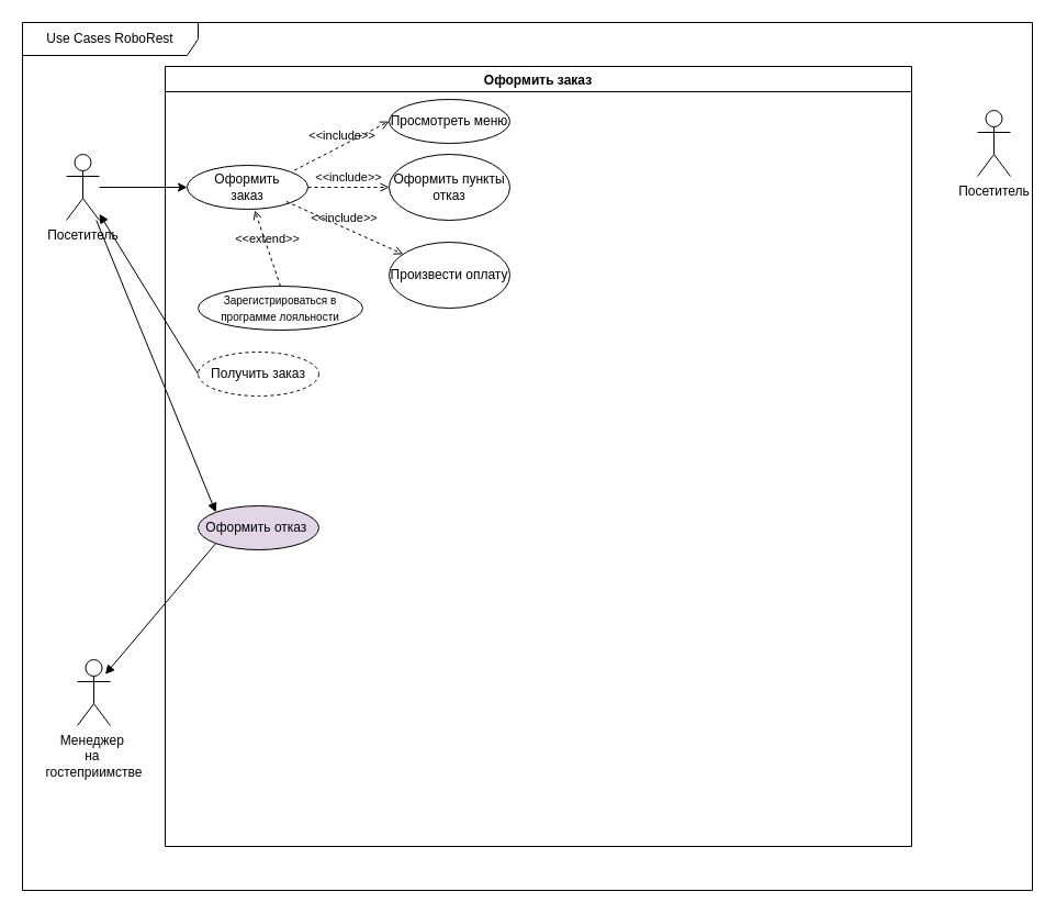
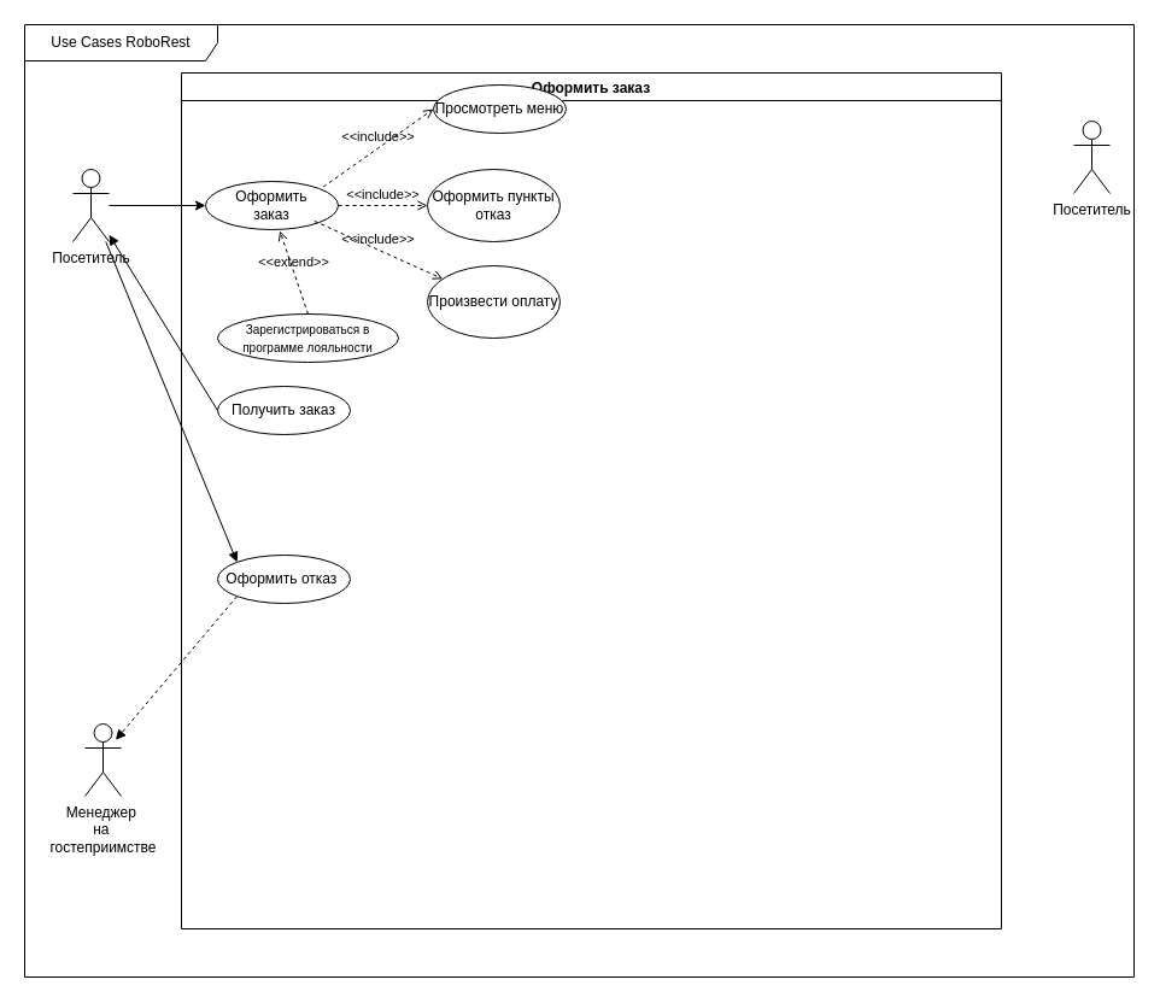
- <mxCell id="8" value="Просмотреть меню" style="ellipse;whiteSpace=wrap;html=1;" vertex="1" parent="5"><mxGeometry x="204" y="30" width="110" height="40" as="geometry" /></mxCell>
+ <mxCell id="8" value="Просмотреть меню" style="ellipse;whiteSpace=wrap;html=1;" vertex="1" parent="5"><mxGeometry x="209" y="10" width="110" height="40" as="geometry" /></mxCell>
- <mxCell id="15" value="Получить заказ" style="ellipse;whiteSpace=wrap;html=1;dashed=1;" vertex="1" parent="5"><mxGeometry x="30" y="260" width="110" height="40" as="geometry" /></mxCell>
+ <mxCell id="15" value="Получить заказ" style="ellipse;whiteSpace=wrap;html=1;" vertex="1" parent="5"><mxGeometry x="30" y="260" width="110" height="40" as="geometry" /></mxCell>
- <mxCell id="16" value="Оформить отказ&amp;nbsp;" style="ellipse;whiteSpace=wrap;html=1;fillColor=#e1d5e7;" vertex="1" parent="5"><mxGeometry x="30" y="400" width="110" height="40" as="geometry" /></mxCell>
+ <mxCell id="16" value="Оформить отказ&amp;nbsp;" style="ellipse;whiteSpace=wrap;html=1;" vertex="1" parent="5"><mxGeometry x="30" y="400" width="110" height="40" as="geometry" /></mxCell>
- <mxCell id="21" value="" style="html=1;verticalAlign=bottom;labelBackgroundColor=none;endArrow=block;endFill=1;rounded=0;exitX=0;exitY=1;exitDx=0;exitDy=0;entryX=0.848;entryY=0.222;entryDx=0;entryDy=0;entryPerimeter=0;" edge="1" parent="2" source="16" target="19"><mxGeometry width="160" relative="1" as="geometry"><mxPoint x="340" y="440" as="sourcePoint" /><mxPoint x="500" y="440" as="targetPoint" /></mxGeometry></mxCell>
+ <mxCell id="21" value="" style="html=1;verticalAlign=bottom;labelBackgroundColor=none;endArrow=block;endFill=1;rounded=0;exitX=0;exitY=1;exitDx=0;exitDy=0;entryX=0.848;entryY=0.222;entryDx=0;entryDy=0;entryPerimeter=0;dashed=1;" edge="1" parent="2" source="16" target="19"><mxGeometry width="160" relative="1" as="geometry"><mxPoint x="340" y="440" as="sourcePoint" /><mxPoint x="500" y="440" as="targetPoint" /></mxGeometry></mxCell>
